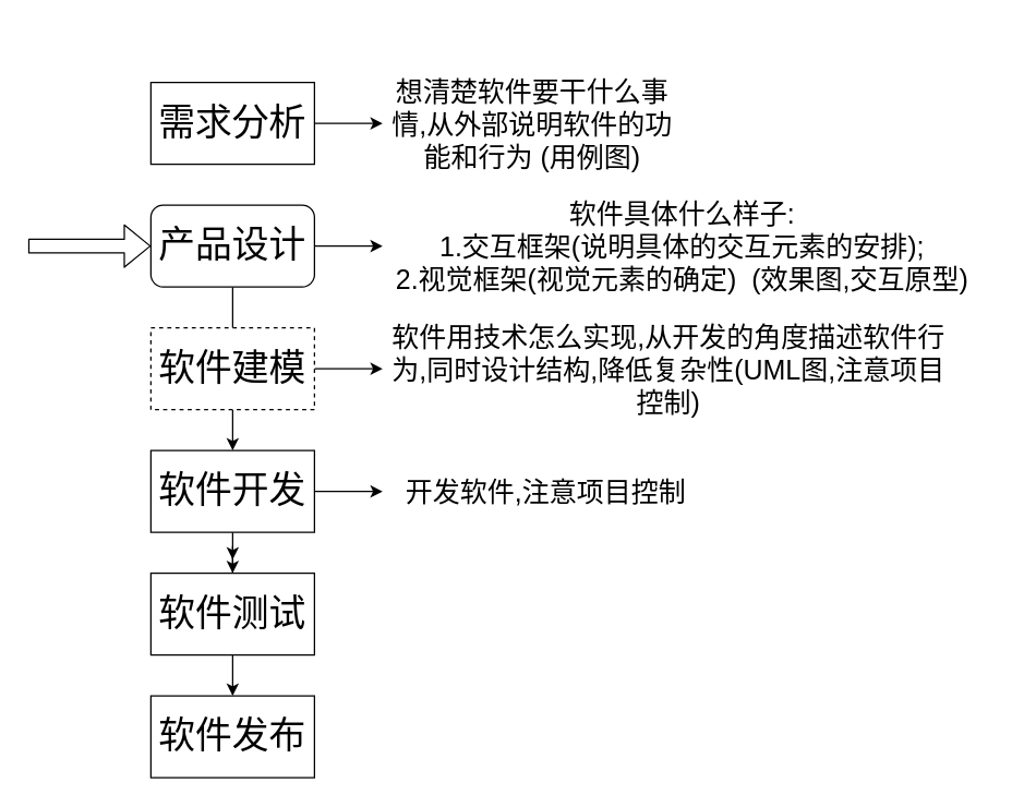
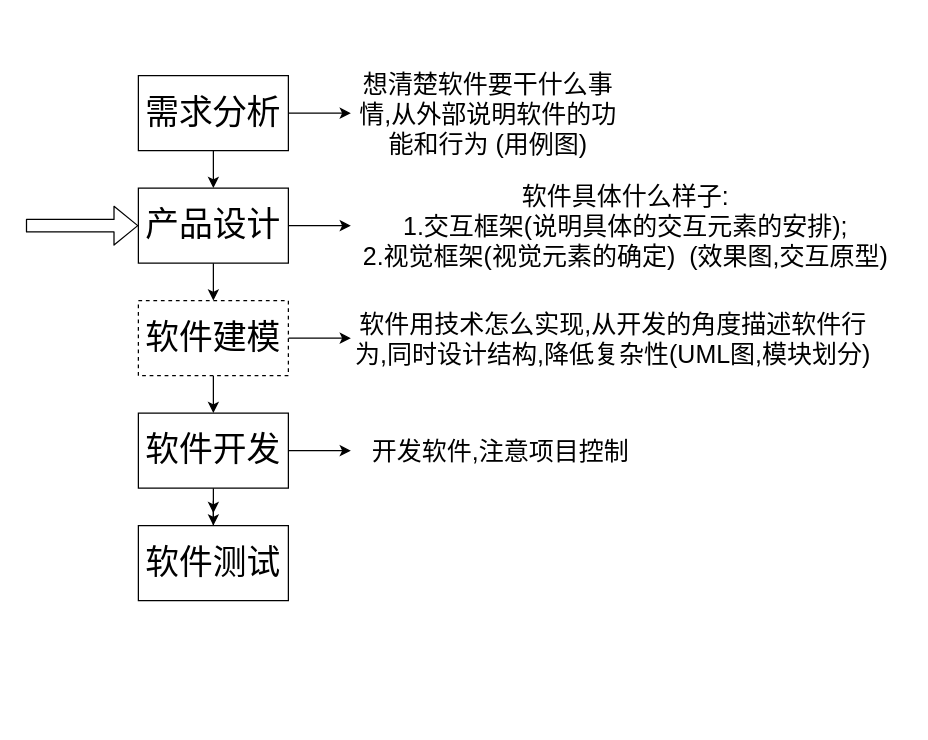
+ <mxCell id="2" style="edgeStyle=orthogonalEdgeStyle;rounded=0;orthogonalLoop=1;jettySize=auto;html=1;exitX=0.5;exitY=1;exitDx=0;exitDy=0;entryX=0.5;entryY=0;entryDx=0;entryDy=0;" edge="1" parent="1" source="4" target="7"><mxGeometry relative="1" as="geometry" /></mxCell>
- <mxCell id="7" value="&lt;span style=&quot;font-size: 27px&quot;&gt;产品设计&lt;/span&gt;" style="whiteSpace=wrap;html=1;rounded=1;" vertex="1" parent="1"><mxGeometry x="110" y="150" width="120" height="60" as="geometry" /></mxCell>
+ <mxCell id="7" value="&lt;span style=&quot;font-size: 27px&quot;&gt;产品设计&lt;/span&gt;" style="rounded=0;whiteSpace=wrap;html=1;" vertex="1" parent="1"><mxGeometry x="110" y="150" width="120" height="60" as="geometry" /></mxCell>
- <mxCell id="5" style="edgeStyle=orthogonalEdgeStyle;rounded=0;orthogonalLoop=1;jettySize=auto;html=1;exitX=0.5;exitY=1;exitDx=0;exitDy=0;entryX=0.5;entryY=0;entryDx=0;entryDy=0;endArrow=none;" edge="1" parent="1" source="7" target="10"><mxGeometry relative="1" as="geometry" /></mxCell>
+ <mxCell id="5" style="edgeStyle=orthogonalEdgeStyle;rounded=0;orthogonalLoop=1;jettySize=auto;html=1;exitX=0.5;exitY=1;exitDx=0;exitDy=0;entryX=0.5;entryY=0;entryDx=0;entryDy=0;" edge="1" parent="1" source="7" target="10"><mxGeometry relative="1" as="geometry" /></mxCell>
- <mxCell id="20" value="&lt;span style=&quot;font-size: 20px&quot;&gt;软件用技术怎么实现,从开发的角度描述软件行为,同时设计结构,降低复杂性(UML图,注意项目控制)&lt;/span&gt;" style="text;html=1;strokeColor=none;fillColor=none;align=center;verticalAlign=middle;whiteSpace=wrap;rounded=0;" vertex="1" parent="1"><mxGeometry x="280" y="200" width="420" height="140" as="geometry" /></mxCell>
+ <mxCell id="20" value="&lt;span style=&quot;font-size: 20px&quot;&gt;软件用技术怎么实现,从开发的角度描述软件行为,同时设计结构,降低复杂性(UML图,模块划分)&lt;/span&gt;" style="text;html=1;strokeColor=none;fillColor=none;align=center;verticalAlign=middle;whiteSpace=wrap;rounded=0;" vertex="1" parent="1"><mxGeometry x="280" y="200" width="420" height="140" as="geometry" /></mxCell>
- <mxCell id="15" style="edgeStyle=orthogonalEdgeStyle;rounded=0;orthogonalLoop=1;jettySize=auto;html=1;exitX=0.5;exitY=1;exitDx=0;exitDy=0;entryX=0.5;entryY=0;entryDx=0;entryDy=0;" edge="1" parent="1" source="16" target="17"><mxGeometry relative="1" as="geometry" /></mxCell>
- <mxCell id="17" value="&lt;span style=&quot;font-size: 27px&quot;&gt;软件发布&lt;/span&gt;" style="rounded=0;whiteSpace=wrap;html=1;" vertex="1" parent="1"><mxGeometry x="110" y="510" width="120" height="60" as="geometry" /></mxCell>
